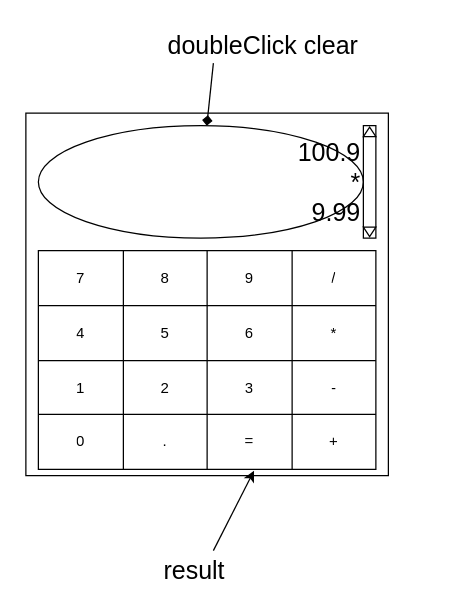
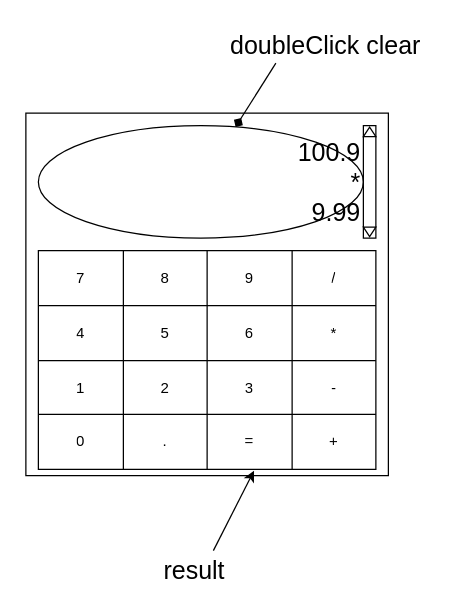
- <mxCell id="29" value="doubleClick clear" style="text;html=1;strokeColor=none;fillColor=none;align=center;verticalAlign=middle;whiteSpace=wrap;rounded=0;fontSize=20;" vertex="1" parent="1"><mxGeometry x="130" y="20" width="160" height="30" as="geometry" /></mxCell>
+ <mxCell id="29" value="doubleClick clear" style="text;html=1;strokeColor=none;fillColor=none;align=center;verticalAlign=middle;whiteSpace=wrap;rounded=0;fontSize=20;" vertex="1" parent="1"><mxGeometry x="180" y="20" width="160" height="30" as="geometry" /></mxCell>
